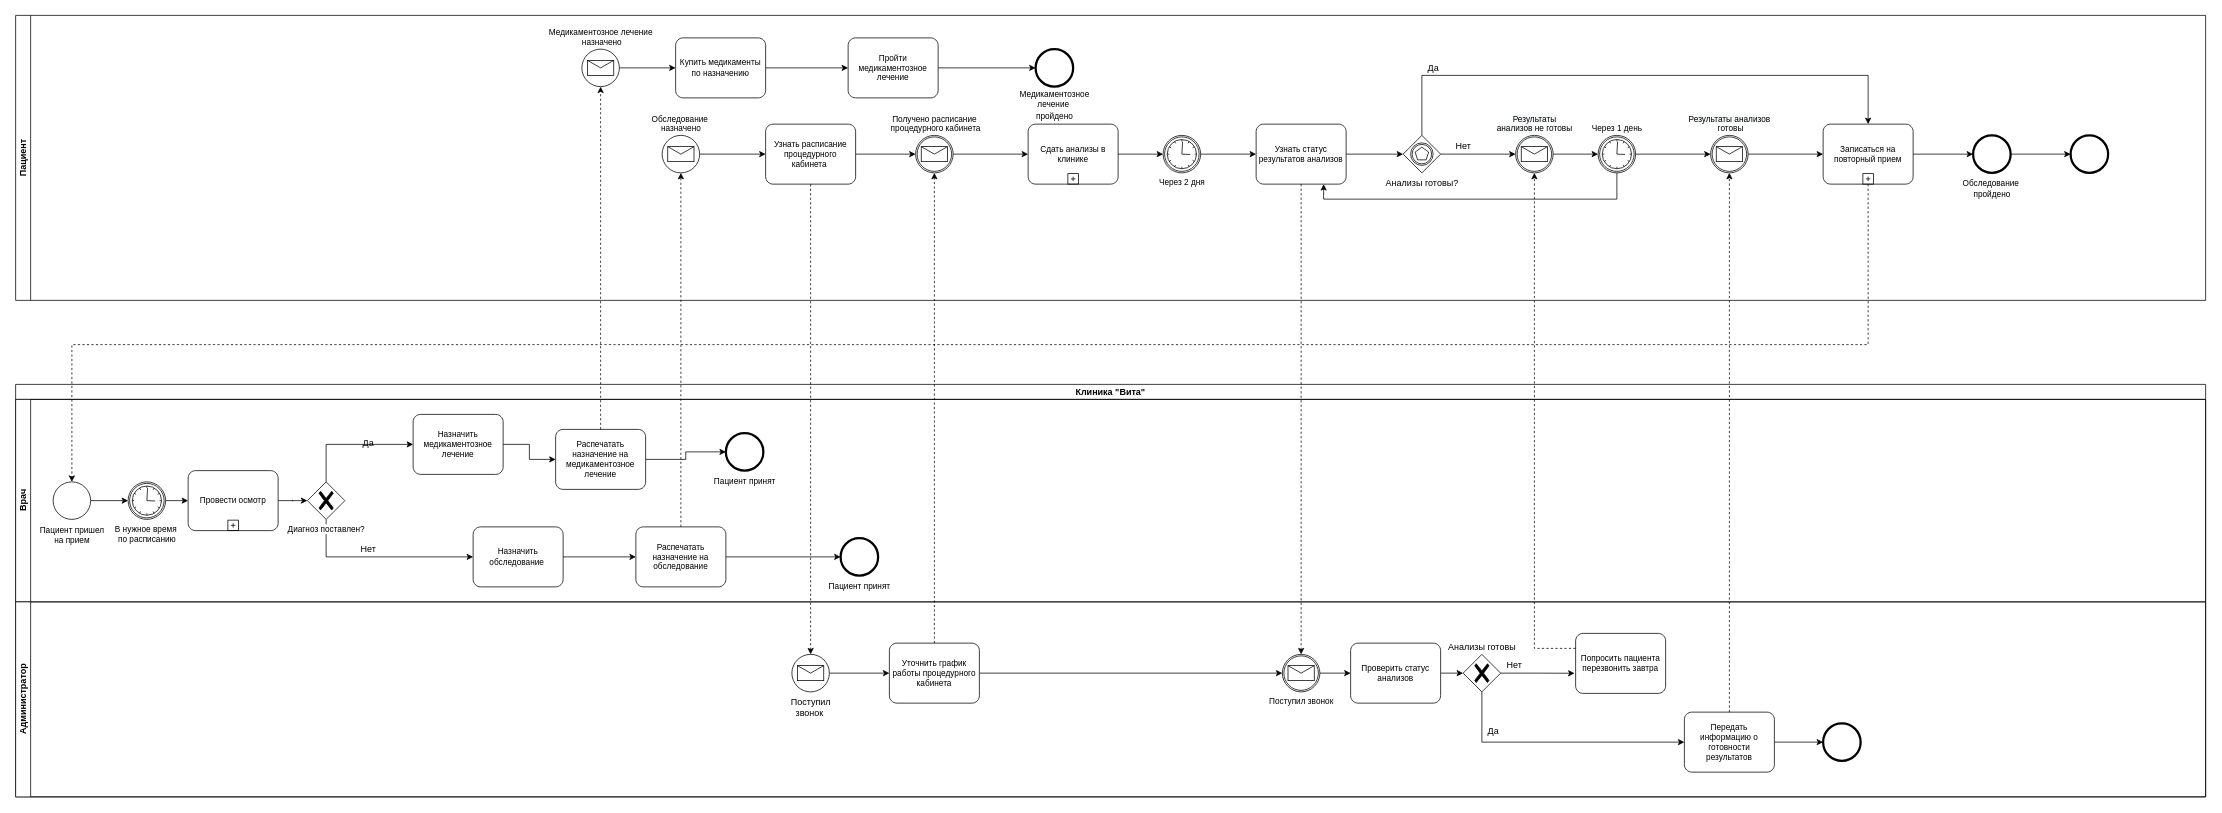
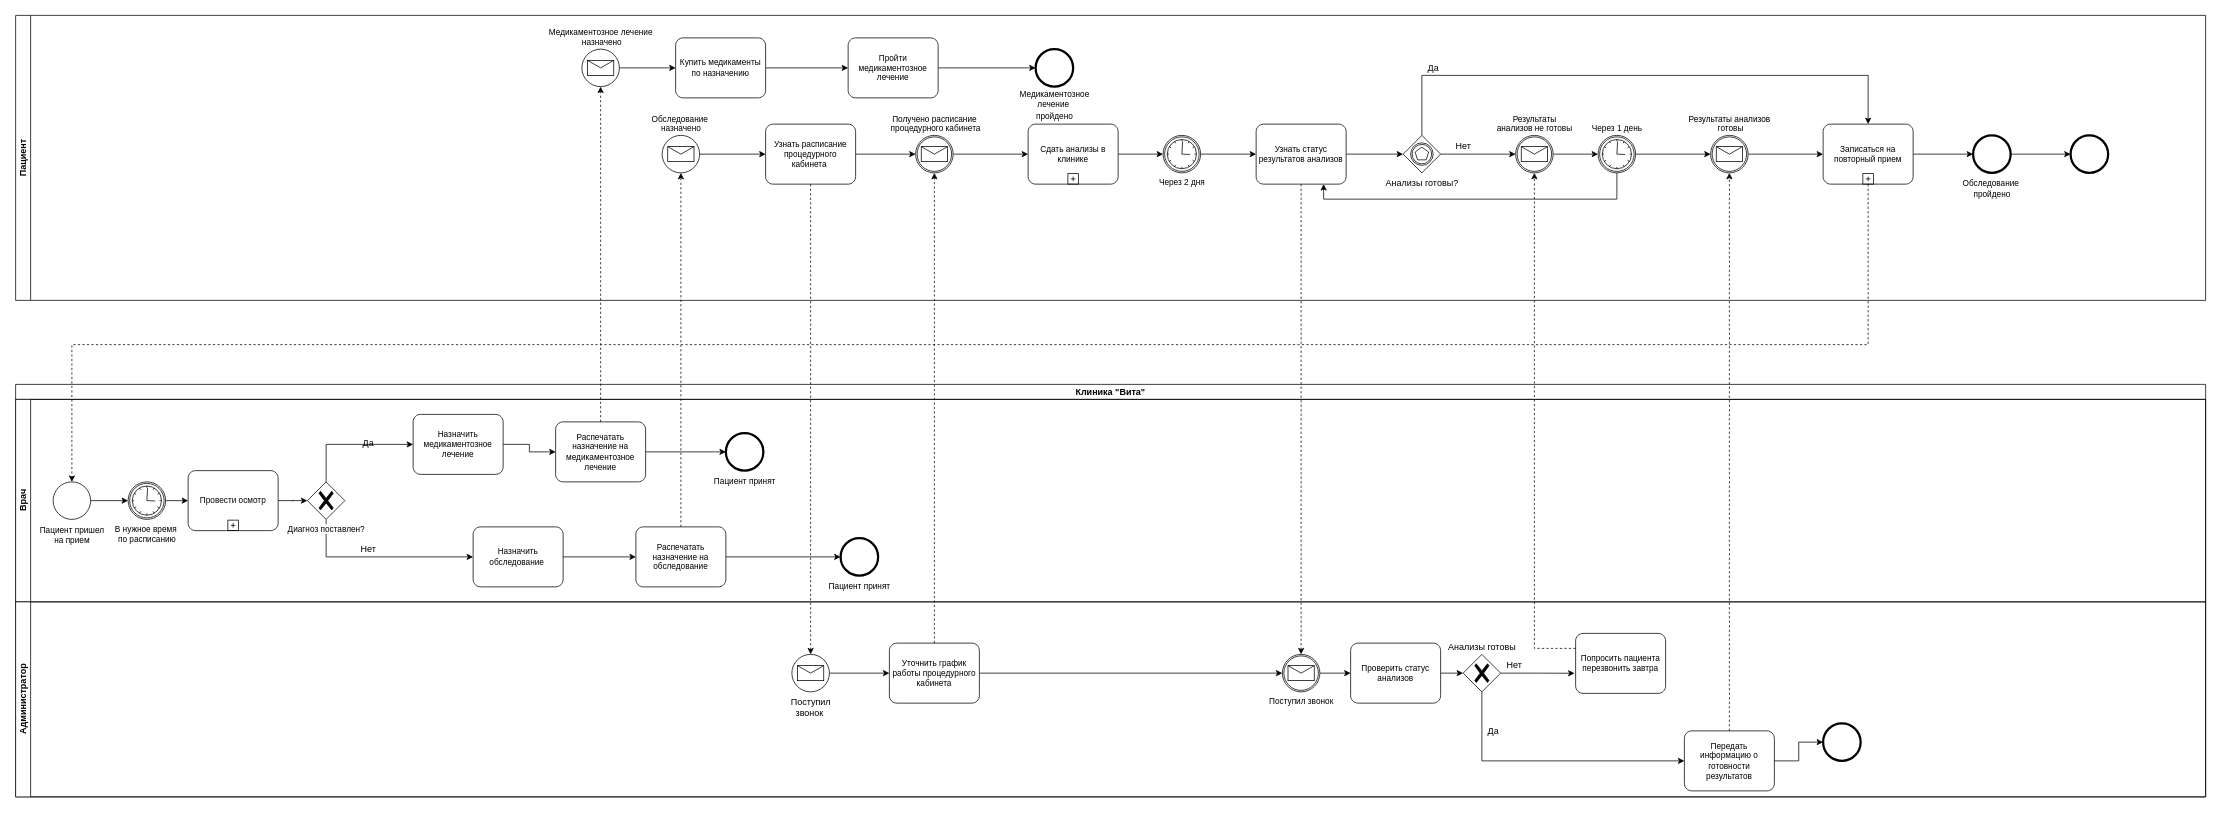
- <mxCell id="9" value="Распечатать назначение на медикаментозное лечение" style="points=[[0.25,0,0],[0.5,0,0],[0.75,0,0],[1,0.25,0],[1,0.5,0],[1,0.75,0],[0.75,1,0],[0.5,1,0],[0.25,1,0],[0,0.75,0],[0,0.5,0],[0,0.25,0]];shape=mxgraph.bpmn.task;whiteSpace=wrap;rectStyle=rounded;size=10;taskMarker=abstract;fontSize=11;" vertex="1" parent="3"><mxGeometry x="720" y="40" width="120" height="80" as="geometry" /></mxCell>
+ <mxCell id="9" value="Распечатать назначение на медикаментозное лечение" style="points=[[0.25,0,0],[0.5,0,0],[0.75,0,0],[1,0.25,0],[1,0.5,0],[1,0.75,0],[0.75,1,0],[0.5,1,0],[0.25,1,0],[0,0.75,0],[0,0.5,0],[0,0.25,0]];shape=mxgraph.bpmn.task;whiteSpace=wrap;rectStyle=rounded;size=10;taskMarker=abstract;fontSize=11;" vertex="1" parent="3"><mxGeometry x="720" y="30" width="120" height="80" as="geometry" /></mxCell>
- <mxCell id="27" value="Передать информацию о готовности результатов" style="points=[[0.25,0,0],[0.5,0,0],[0.75,0,0],[1,0.25,0],[1,0.5,0],[1,0.75,0],[0.75,1,0],[0.5,1,0],[0.25,1,0],[0,0.75,0],[0,0.5,0],[0,0.25,0]];shape=mxgraph.bpmn.task;whiteSpace=wrap;rectStyle=rounded;size=10;html=1;taskMarker=abstract;fontSize=11;" vertex="1" parent="25"><mxGeometry x="2225" y="147" width="120" height="80" as="geometry" /></mxCell>
+ <mxCell id="27" value="Передать информацию о готовности результатов" style="points=[[0.25,0,0],[0.5,0,0],[0.75,0,0],[1,0.25,0],[1,0.5,0],[1,0.75,0],[0.75,1,0],[0.5,1,0],[0.25,1,0],[0,0.75,0],[0,0.5,0],[0,0.25,0]];shape=mxgraph.bpmn.task;whiteSpace=wrap;rectStyle=rounded;size=10;html=1;taskMarker=abstract;fontSize=11;" vertex="1" parent="25"><mxGeometry x="2225" y="172" width="120" height="80" as="geometry" /></mxCell>
